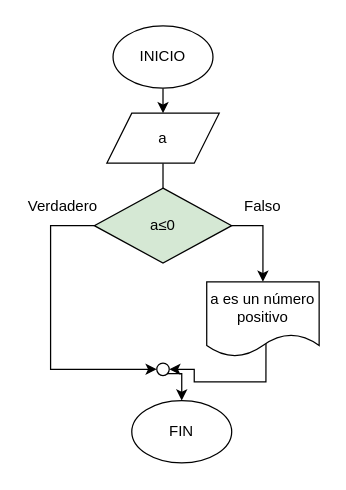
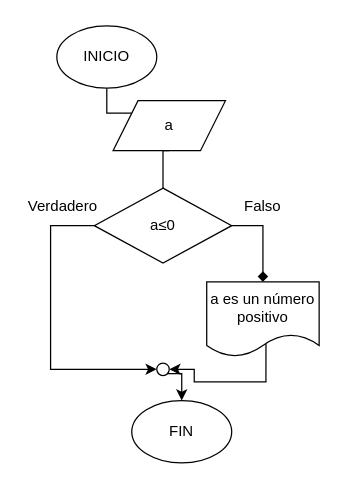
- <mxCell id="3" value="INICIO" style="ellipse;whiteSpace=wrap;html=1;" parent="1" vertex="1"><mxGeometry x="90" y="20" width="80" height="50" as="geometry" /></mxCell>
+ <mxCell id="3" value="INICIO" style="ellipse;whiteSpace=wrap;html=1;" parent="1" vertex="1"><mxGeometry x="45" y="20" width="80" height="50" as="geometry" /></mxCell>
- <mxCell id="9" value="a" style="shape=parallelogram;perimeter=parallelogramPerimeter;whiteSpace=wrap;html=1;fixedSize=1;" parent="1" vertex="1"><mxGeometry x="85" y="90" width="90" height="40" as="geometry" /></mxCell>
+ <mxCell id="9" value="a" style="shape=parallelogram;perimeter=parallelogramPerimeter;whiteSpace=wrap;html=1;fixedSize=1;" parent="1" vertex="1"><mxGeometry x="90" y="80" width="90" height="40" as="geometry" /></mxCell>
- <mxCell id="7" value="a≤0" style="rhombus;whiteSpace=wrap;html=1;fillColor=#d5e8d4;" parent="1" vertex="1"><mxGeometry x="75" y="150" width="110" height="60" as="geometry" /></mxCell>
+ <mxCell id="7" value="a≤0" style="rhombus;whiteSpace=wrap;html=1;" parent="1" vertex="1"><mxGeometry x="75" y="150" width="110" height="60" as="geometry" /></mxCell>
- <mxCell id="6" style="edgeStyle=orthogonalEdgeStyle;rounded=0;orthogonalLoop=1;jettySize=auto;html=1;exitX=1;exitY=0.5;exitDx=0;exitDy=0;entryX=0.5;entryY=0;entryDx=0;entryDy=0;" parent="1" source="7" target="15" edge="1"><mxGeometry relative="1" as="geometry" /></mxCell>
+ <mxCell id="6" style="edgeStyle=orthogonalEdgeStyle;rounded=0;orthogonalLoop=1;jettySize=auto;html=1;exitX=1;exitY=0.5;exitDx=0;exitDy=0;entryX=0.5;entryY=0;entryDx=0;entryDy=0;endArrow=diamond;" parent="1" source="7" target="15" edge="1"><mxGeometry relative="1" as="geometry" /></mxCell>
